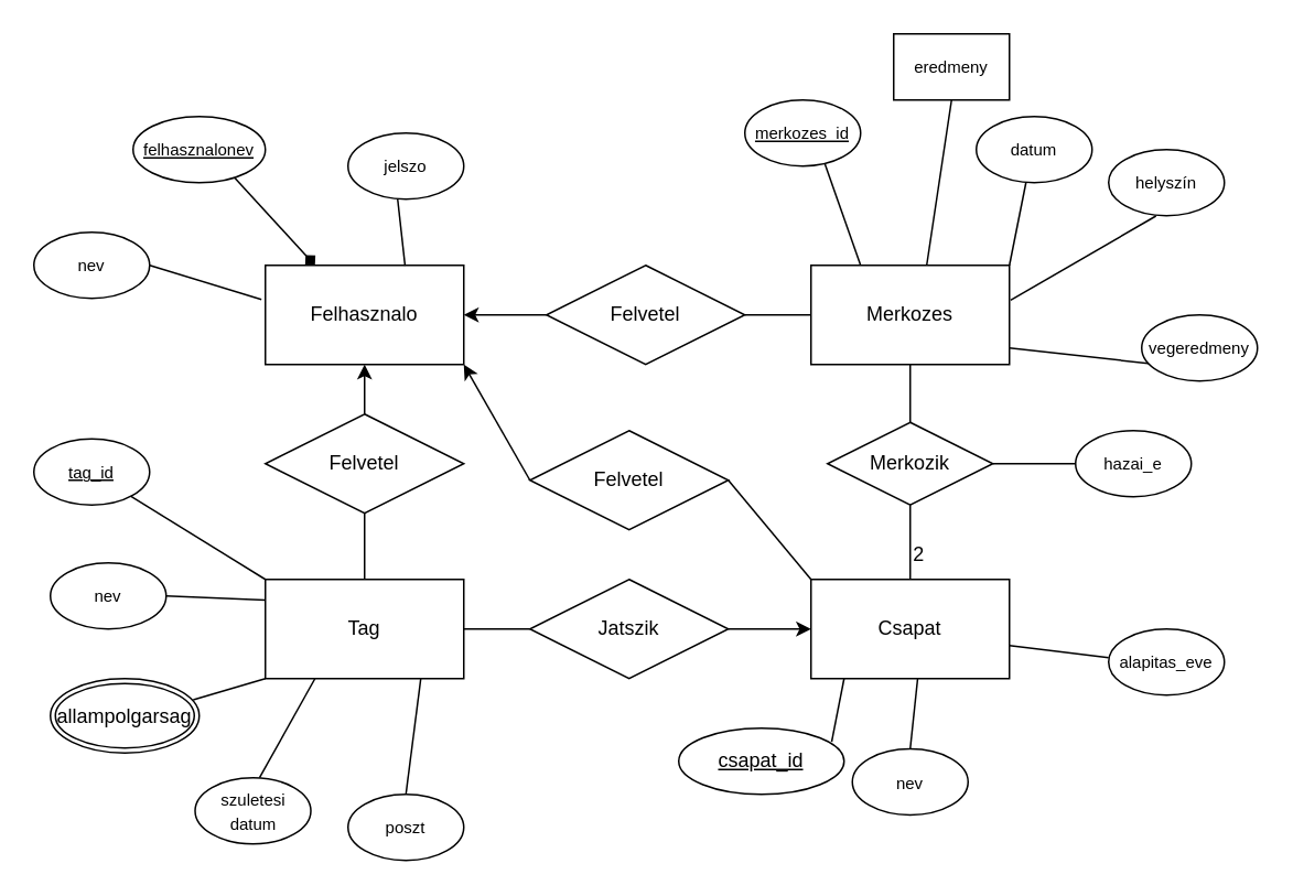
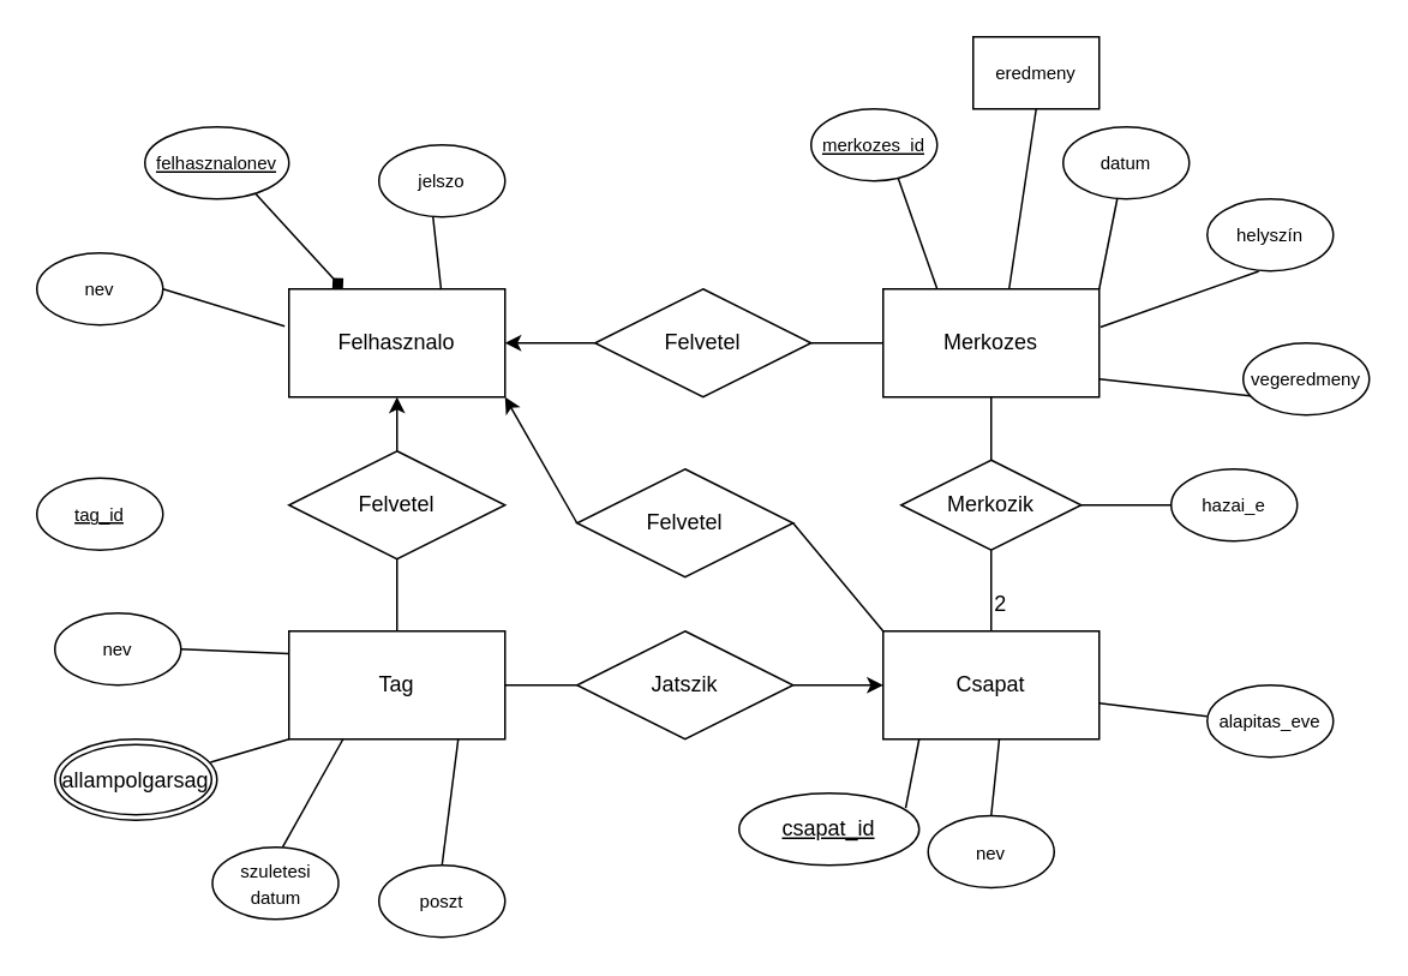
- <mxCell id="35" value="&lt;span style=&quot;font-size: 10px;&quot;&gt;helyszín&lt;/span&gt;" style="ellipse;whiteSpace=wrap;html=1;" parent="1" vertex="1"><mxGeometry x="670" y="90" width="70" height="40" as="geometry" /></mxCell>
+ <mxCell id="35" value="&lt;span style=&quot;font-size: 10px;&quot;&gt;helyszín&lt;/span&gt;" style="ellipse;whiteSpace=wrap;html=1;" parent="1" vertex="1"><mxGeometry x="670" y="110" width="70" height="40" as="geometry" /></mxCell>
- <mxCell id="50" value="" style="endArrow=none;html=1;rounded=0;entryX=0;entryY=0;entryDx=0;entryDy=0;" edge="1" parent="1" source="49" target="4"><mxGeometry width="50" height="50" relative="1" as="geometry"><mxPoint x="110" y="347.5" as="sourcePoint" /><mxPoint x="170" y="350" as="targetPoint" /></mxGeometry></mxCell>
